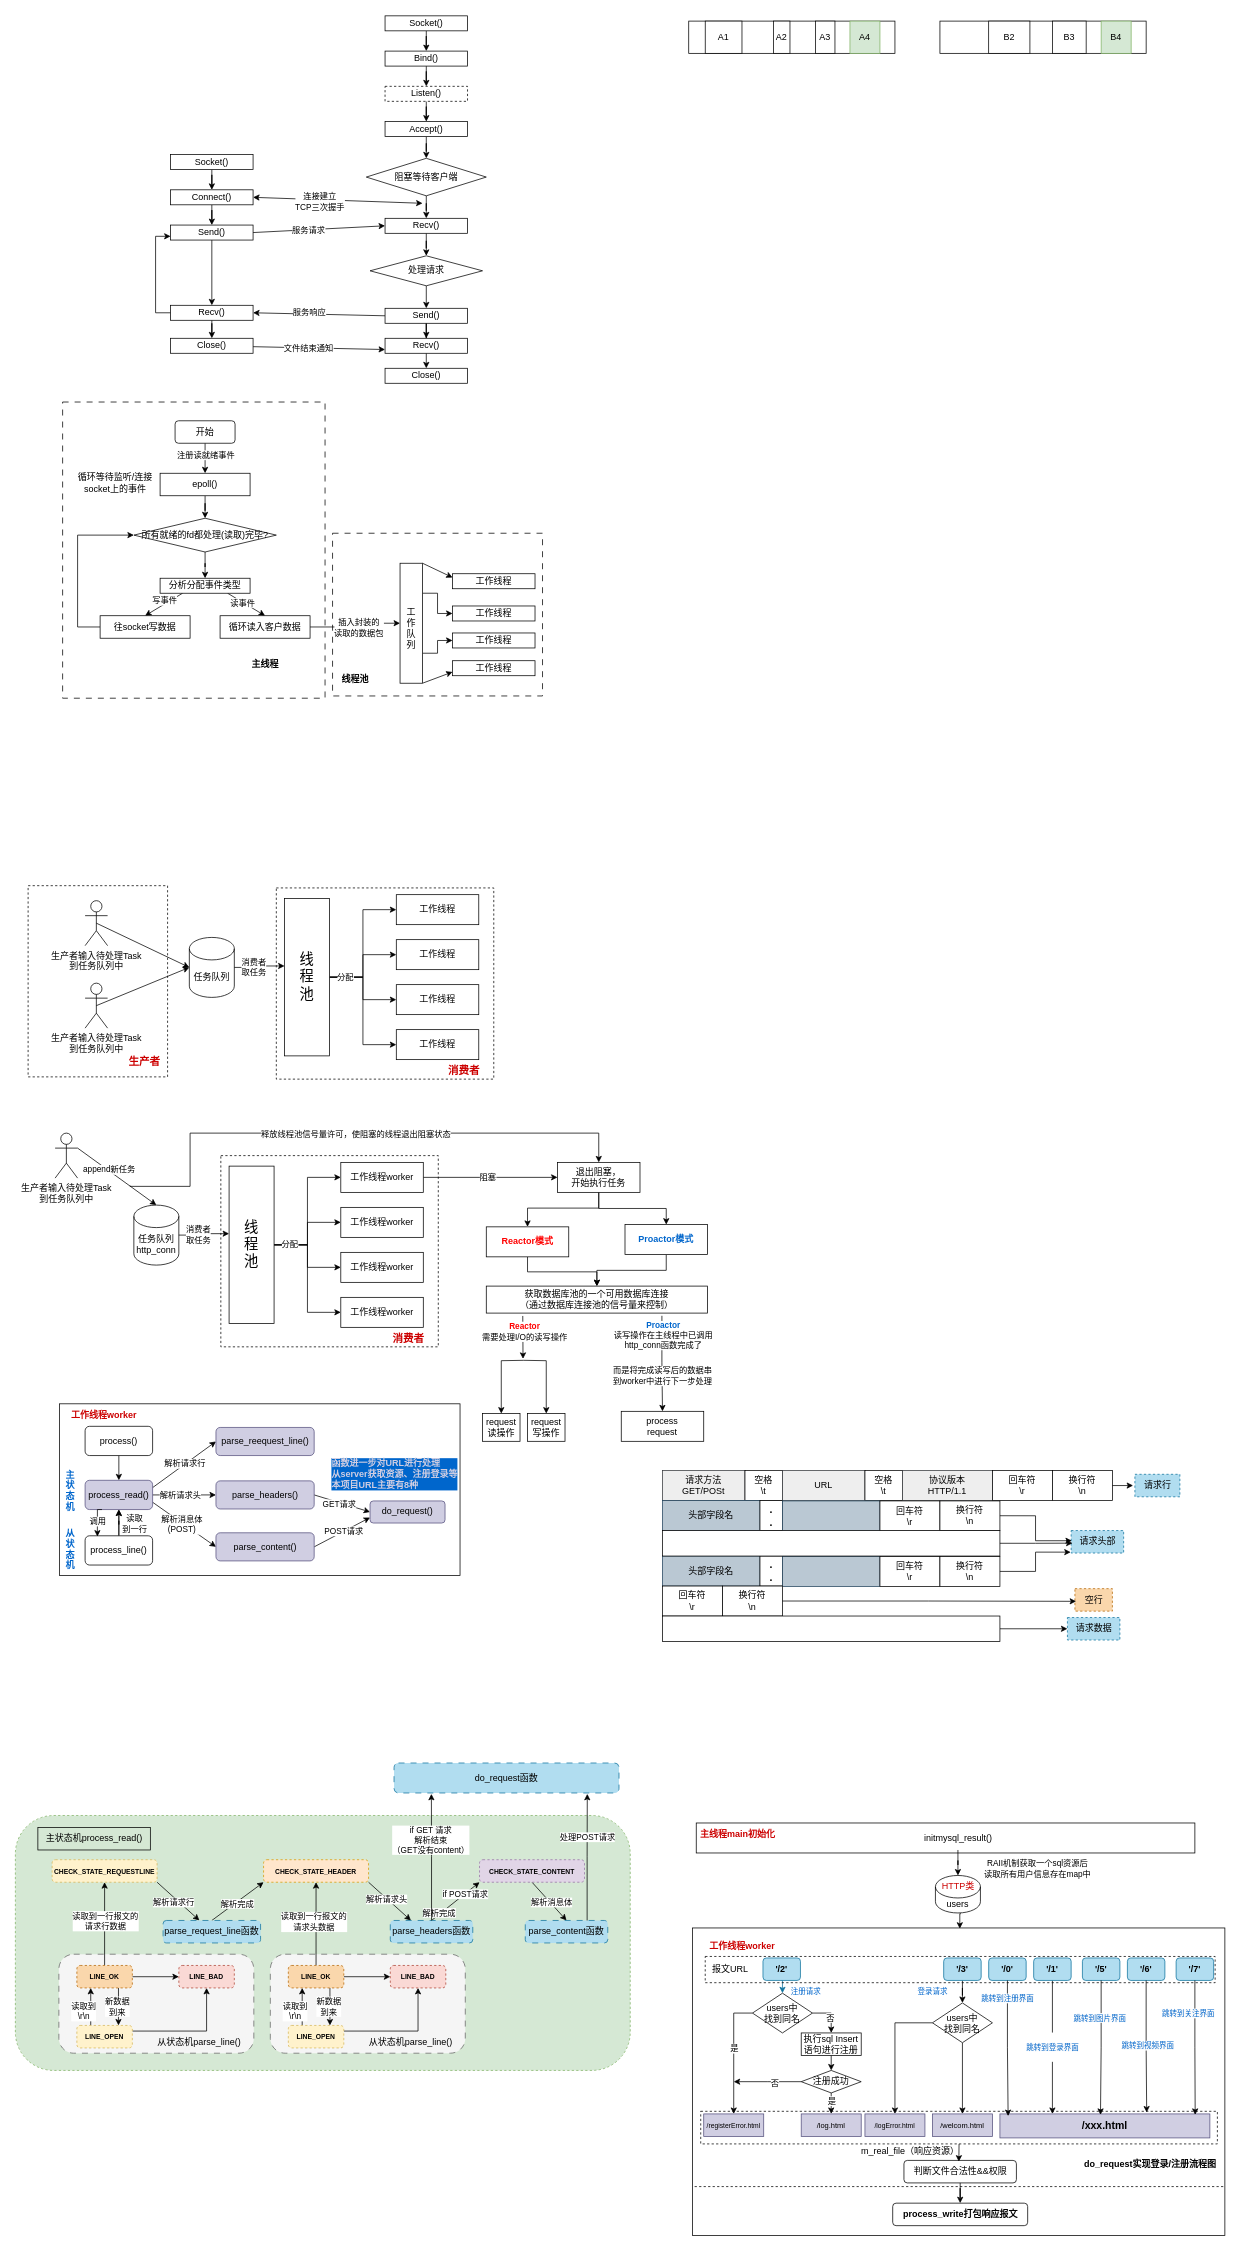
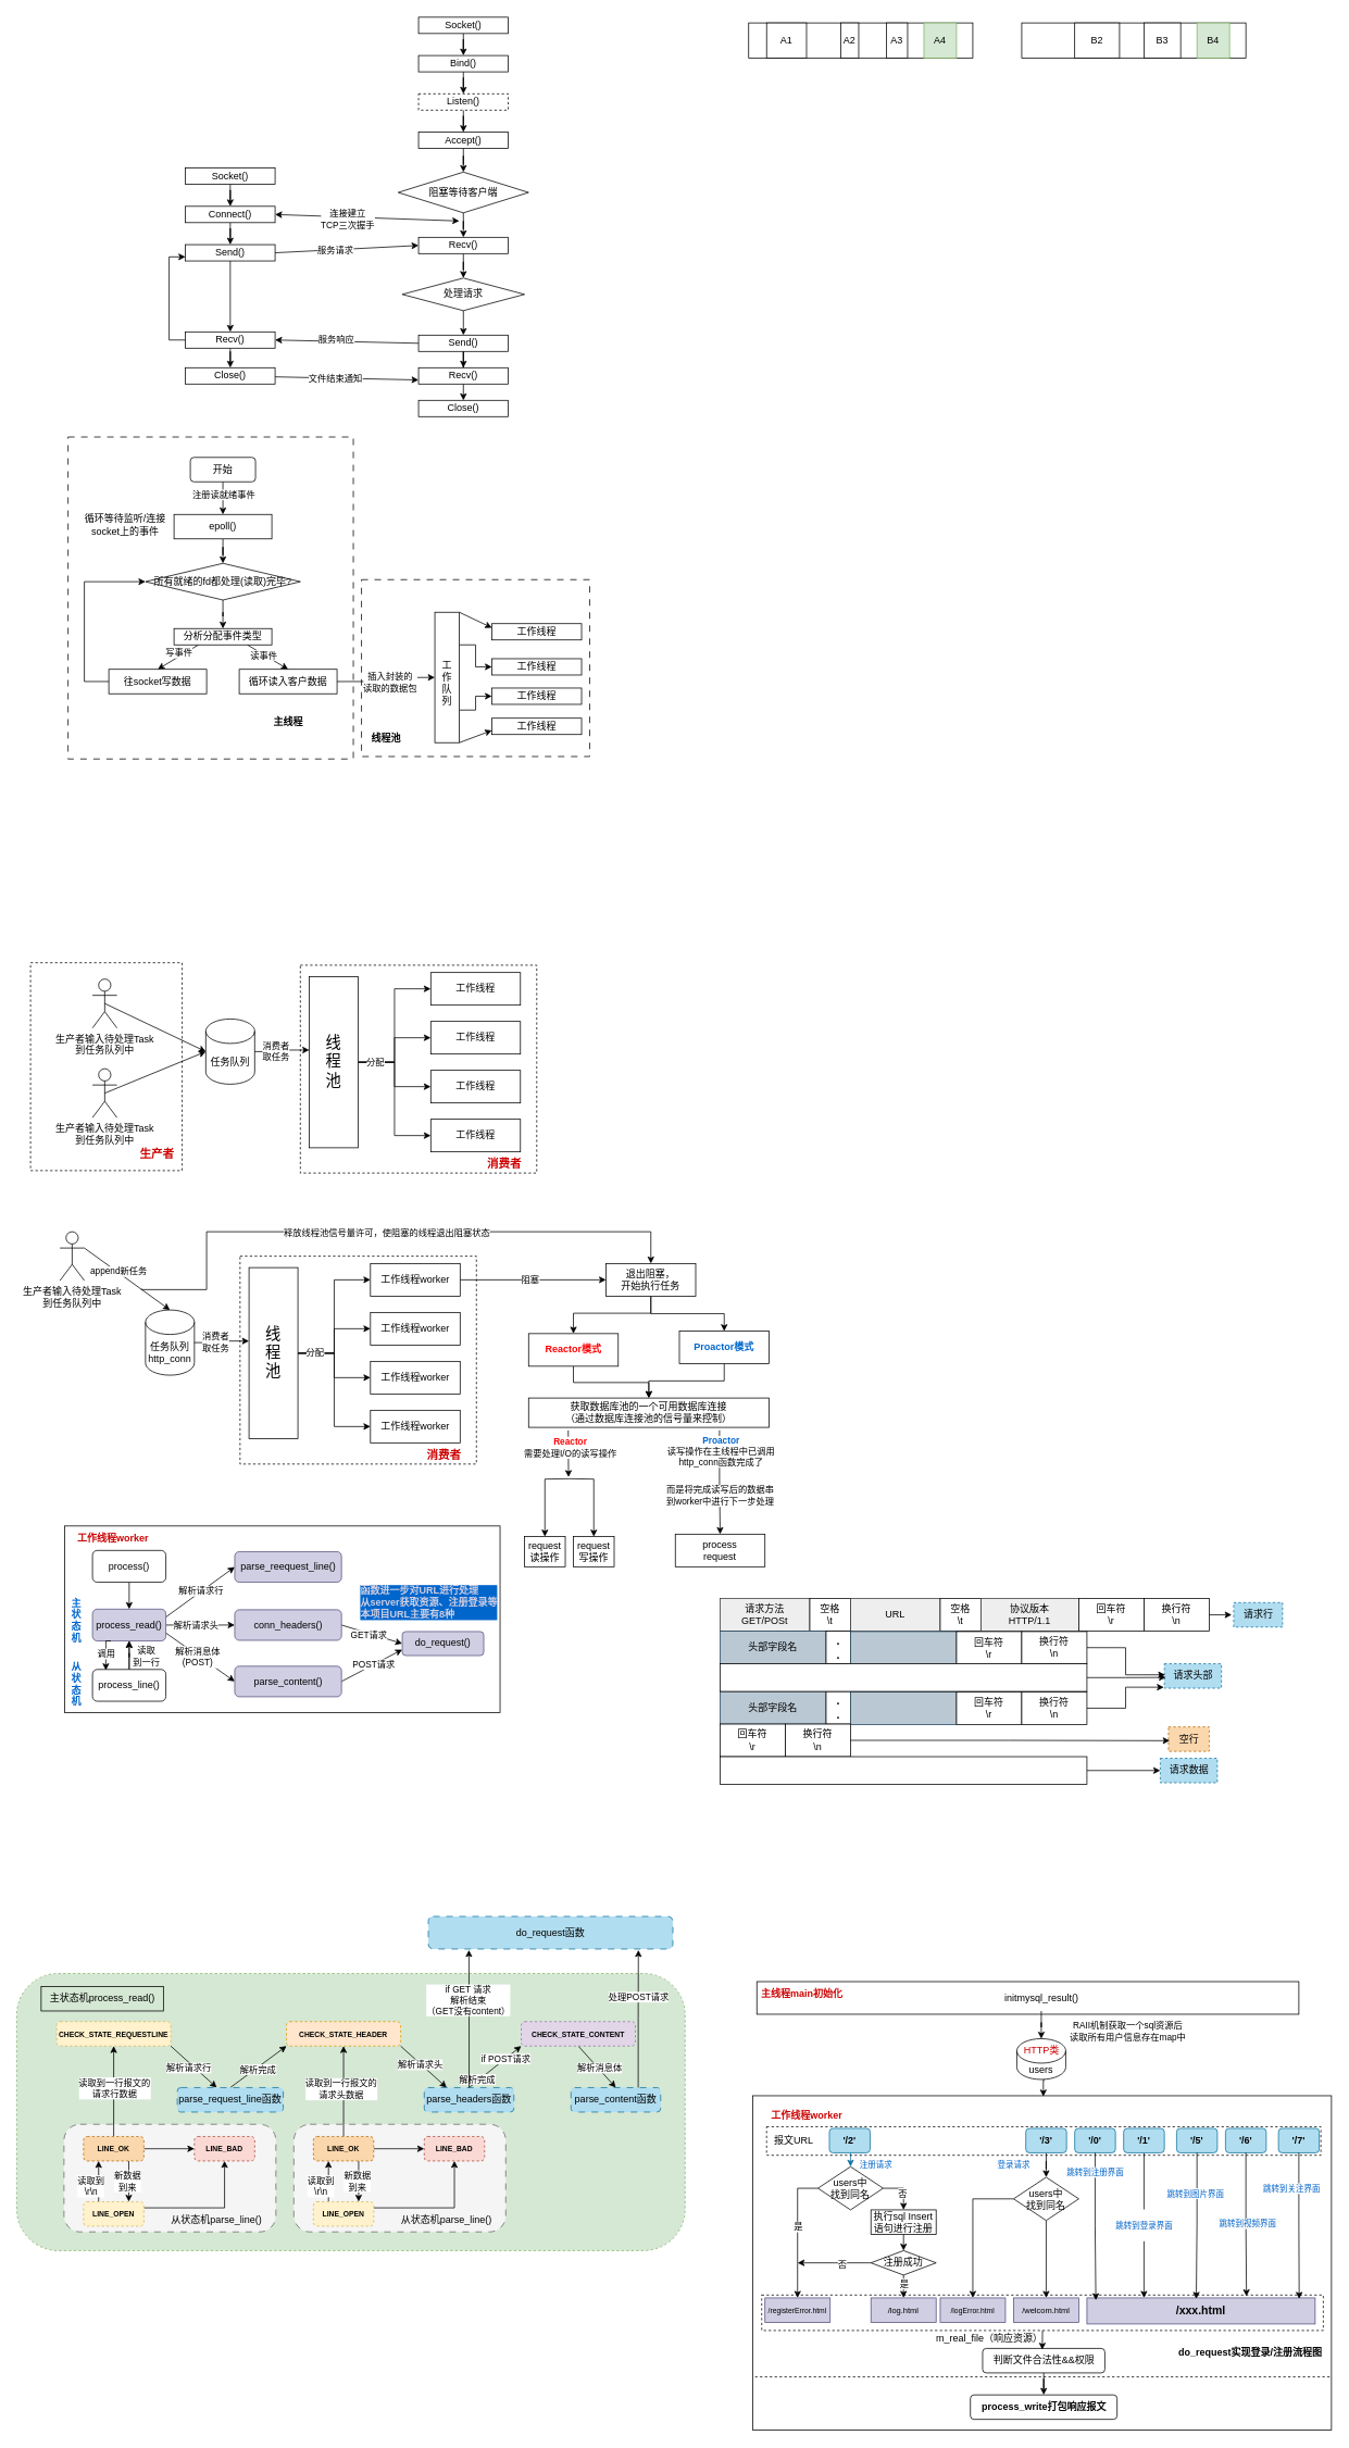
- <mxCell id="201" value="parse_headers()" style="rounded=1;whiteSpace=wrap;html=1;fillColor=#d0cee2;strokeColor=#56517e;" parent="1" vertex="1"><mxGeometry x="287.5" y="1973.75" width="131" height="37.5" as="geometry" /></mxCell>
+ <mxCell id="201" value="conn_headers()" style="rounded=1;whiteSpace=wrap;html=1;fillColor=#d0cee2;strokeColor=#56517e;" parent="1" vertex="1"><mxGeometry x="287.5" y="1973.75" width="131" height="37.5" as="geometry" /></mxCell>
